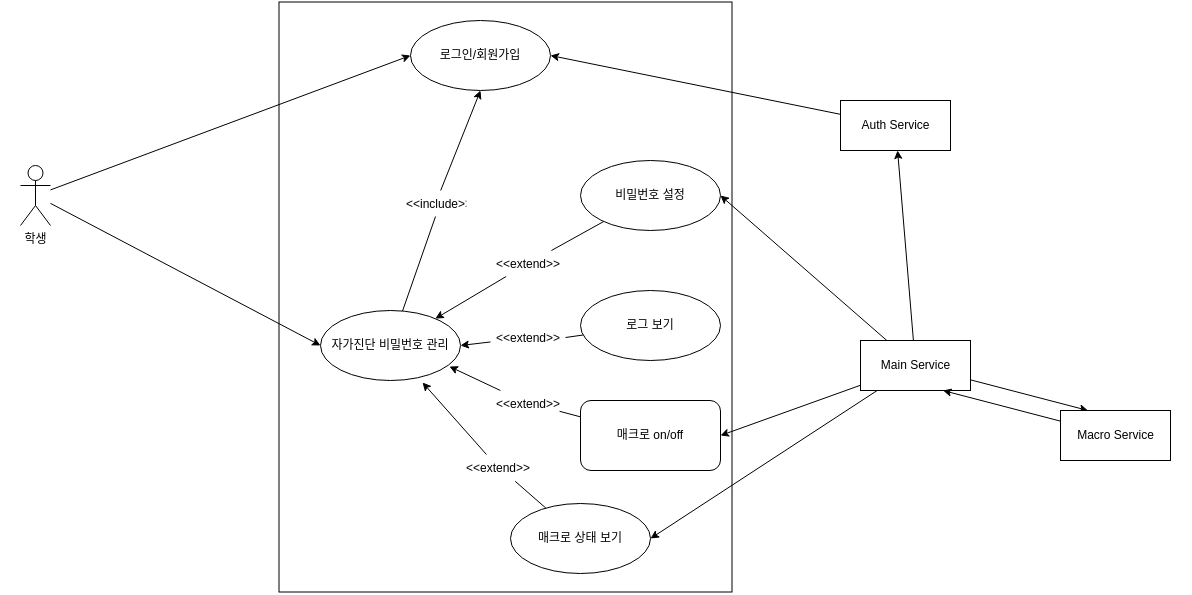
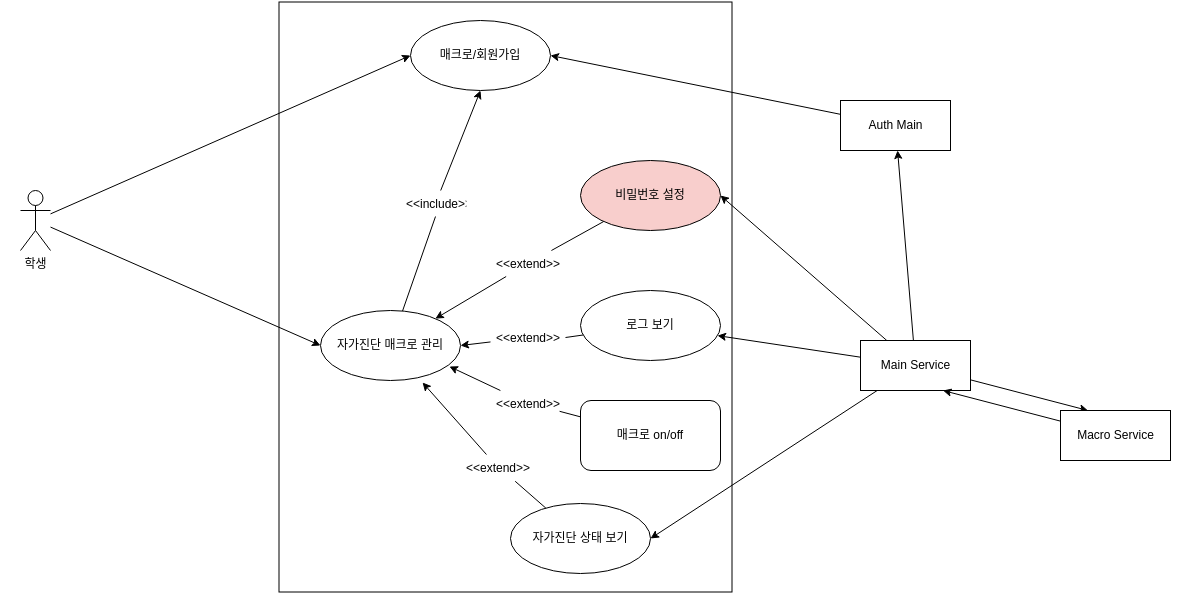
- <mxCell id="6" value="로그인/회원가입" style="ellipse;whiteSpace=wrap;html=1;" vertex="1" parent="1"><mxGeometry x="410" y="20" width="140" height="70" as="geometry" /></mxCell>
+ <mxCell id="6" value="매크로/회원가입" style="ellipse;whiteSpace=wrap;html=1;" vertex="1" parent="1"><mxGeometry x="410" y="20" width="140" height="70" as="geometry" /></mxCell>
- <mxCell id="10" value="Auth Service" style="html=1;" vertex="1" parent="1"><mxGeometry x="840" y="100" width="110" height="50" as="geometry" /></mxCell>
+ <mxCell id="10" value="Auth Main" style="html=1;" vertex="1" parent="1"><mxGeometry x="840" y="100" width="110" height="50" as="geometry" /></mxCell>
- <mxCell id="5" value="학생" style="shape=umlActor;verticalLabelPosition=bottom;verticalAlign=top;html=1;outlineConnect=0;" parent="1" vertex="1"><mxGeometry x="20" y="165" width="30" height="60" as="geometry" /></mxCell>
+ <mxCell id="5" value="학생" style="shape=umlActor;verticalLabelPosition=bottom;verticalAlign=top;html=1;outlineConnect=0;" parent="1" vertex="1"><mxGeometry x="20" y="190" width="30" height="60" as="geometry" /></mxCell>
- <mxCell id="24" value="비밀번호 설정" style="ellipse;whiteSpace=wrap;html=1;" vertex="1" parent="1"><mxGeometry x="580" y="160" width="140" height="70" as="geometry" /></mxCell>
+ <mxCell id="24" value="비밀번호 설정" style="ellipse;whiteSpace=wrap;html=1;fillColor=#f8cecc;" vertex="1" parent="1"><mxGeometry x="580" y="160" width="140" height="70" as="geometry" /></mxCell>
- <mxCell id="8" value="자가진단 비밀번호 관리" style="ellipse;whiteSpace=wrap;html=1;" vertex="1" parent="1"><mxGeometry x="320" y="310" width="140" height="70" as="geometry" /></mxCell>
+ <mxCell id="8" value="자가진단 매크로 관리" style="ellipse;whiteSpace=wrap;html=1;" vertex="1" parent="1"><mxGeometry x="320" y="310" width="140" height="70" as="geometry" /></mxCell>
- <mxCell id="13" style="edgeStyle=none;rounded=0;orthogonalLoop=1;jettySize=auto;html=1;entryX=1;entryY=0.5;entryDx=0;entryDy=0;" edge="1" parent="1" source="16" target="26"><mxGeometry relative="1" as="geometry" /></mxCell>
+ <mxCell id="13" style="edgeStyle=none;rounded=0;orthogonalLoop=1;jettySize=auto;html=1;" edge="1" parent="1" source="16" target="20"><mxGeometry relative="1" as="geometry" /></mxCell>
- <mxCell id="28" value="매크로 상태 보기" style="ellipse;whiteSpace=wrap;html=1;" vertex="1" parent="1"><mxGeometry x="510" y="503" width="140" height="70" as="geometry" /></mxCell>
+ <mxCell id="28" value="자가진단 상태 보기" style="ellipse;whiteSpace=wrap;html=1;" vertex="1" parent="1"><mxGeometry x="510" y="503" width="140" height="70" as="geometry" /></mxCell>
